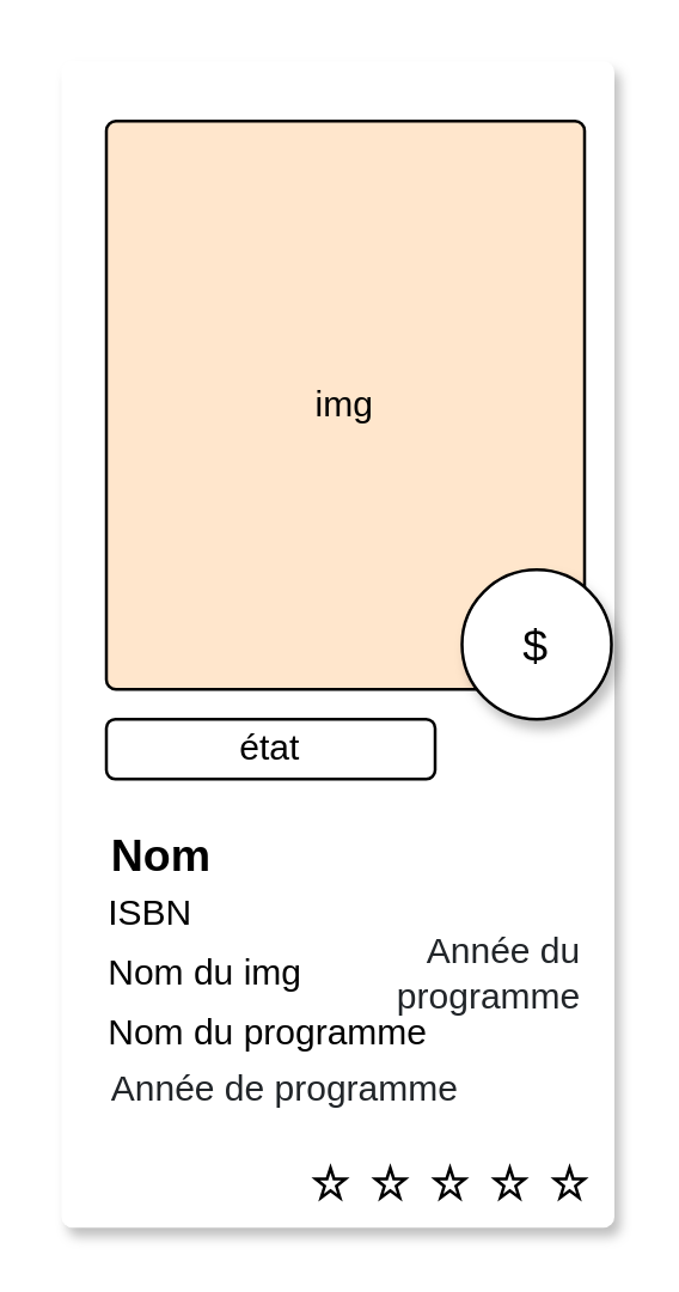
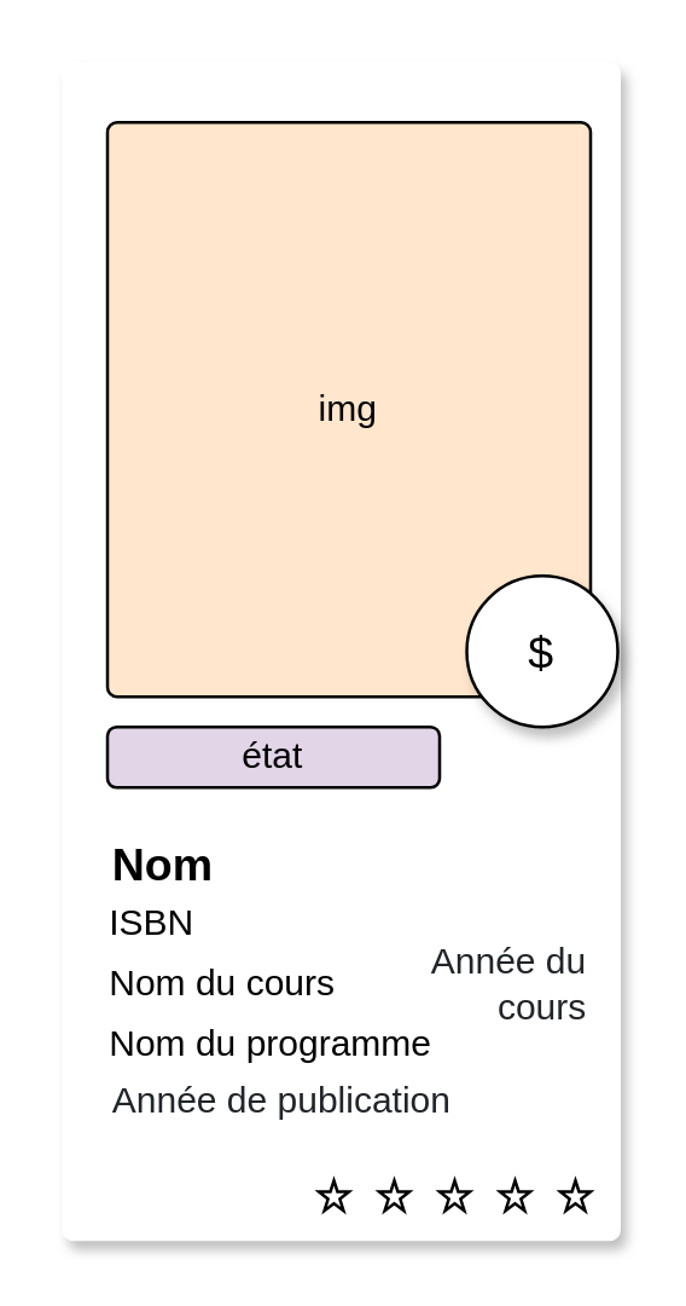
- <mxCell id="12" value="état" style="rounded=1;whiteSpace=wrap;html=1;fontFamily=Helvetica;fontSize=12;strokeColor=default;shadow=0;" vertex="1" parent="1"><mxGeometry x="35" y="240" width="110" height="20" as="geometry" /></mxCell>
+ <mxCell id="12" value="état" style="rounded=1;whiteSpace=wrap;html=1;fontFamily=Helvetica;fontSize=12;strokeColor=default;shadow=0;fillColor=#e1d5e7;" vertex="1" parent="1"><mxGeometry x="35" y="240" width="110" height="20" as="geometry" /></mxCell>
- <mxCell id="14" value="Nom du img" style="text;html=1;align=left;verticalAlign=middle;resizable=0;points=[];autosize=1;strokeColor=none;fillColor=none;fontSize=12;fontFamily=Helvetica;" vertex="1" parent="1"><mxGeometry x="34" y="310" width="100" height="30" as="geometry" /></mxCell>
+ <mxCell id="14" value="Nom du cours" style="text;html=1;align=left;verticalAlign=middle;resizable=0;points=[];autosize=1;strokeColor=none;fillColor=none;fontSize=12;fontFamily=Helvetica;" vertex="1" parent="1"><mxGeometry x="34" y="310" width="100" height="30" as="geometry" /></mxCell>
- <mxCell id="16" value="&lt;span style=&quot;background-color: initial; color: rgb(33, 37, 41);&quot;&gt;Année du &lt;br&gt;programme&lt;/span&gt;" style="text;html=1;align=right;verticalAlign=middle;resizable=0;points=[];autosize=1;strokeColor=none;fillColor=none;fontSize=12;spacing=2;fontFamily=Helvetica;spacingTop=0;spacingBottom=0;" vertex="1" parent="1"><mxGeometry x="115" y="305" width="80" height="40" as="geometry" /></mxCell>
+ <mxCell id="16" value="&lt;span style=&quot;background-color: initial; color: rgb(33, 37, 41);&quot;&gt;Année du &lt;br&gt;cours&lt;/span&gt;" style="text;html=1;align=right;verticalAlign=middle;resizable=0;points=[];autosize=1;strokeColor=none;fillColor=none;fontSize=12;spacing=2;fontFamily=Helvetica;spacingTop=0;spacingBottom=0;" vertex="1" parent="1"><mxGeometry x="115" y="305" width="80" height="40" as="geometry" /></mxCell>
- <mxCell id="4" value="&lt;span style=&quot;background-color: initial; color: rgb(33, 37, 41);&quot;&gt;Année de programme&lt;/span&gt;" style="text;html=1;align=left;verticalAlign=middle;resizable=0;points=[];autosize=1;strokeColor=none;fillColor=none;fontSize=12;spacing=2;fontFamily=Helvetica;spacingTop=0;spacingBottom=0;" vertex="1" parent="1"><mxGeometry x="35" y="354" width="140" height="20" as="geometry" /></mxCell>
+ <mxCell id="4" value="&lt;span style=&quot;background-color: initial; color: rgb(33, 37, 41);&quot;&gt;Année de publication&lt;/span&gt;" style="text;html=1;align=left;verticalAlign=middle;resizable=0;points=[];autosize=1;strokeColor=none;fillColor=none;fontSize=12;spacing=2;fontFamily=Helvetica;spacingTop=0;spacingBottom=0;" vertex="1" parent="1"><mxGeometry x="35" y="354" width="140" height="20" as="geometry" /></mxCell>
